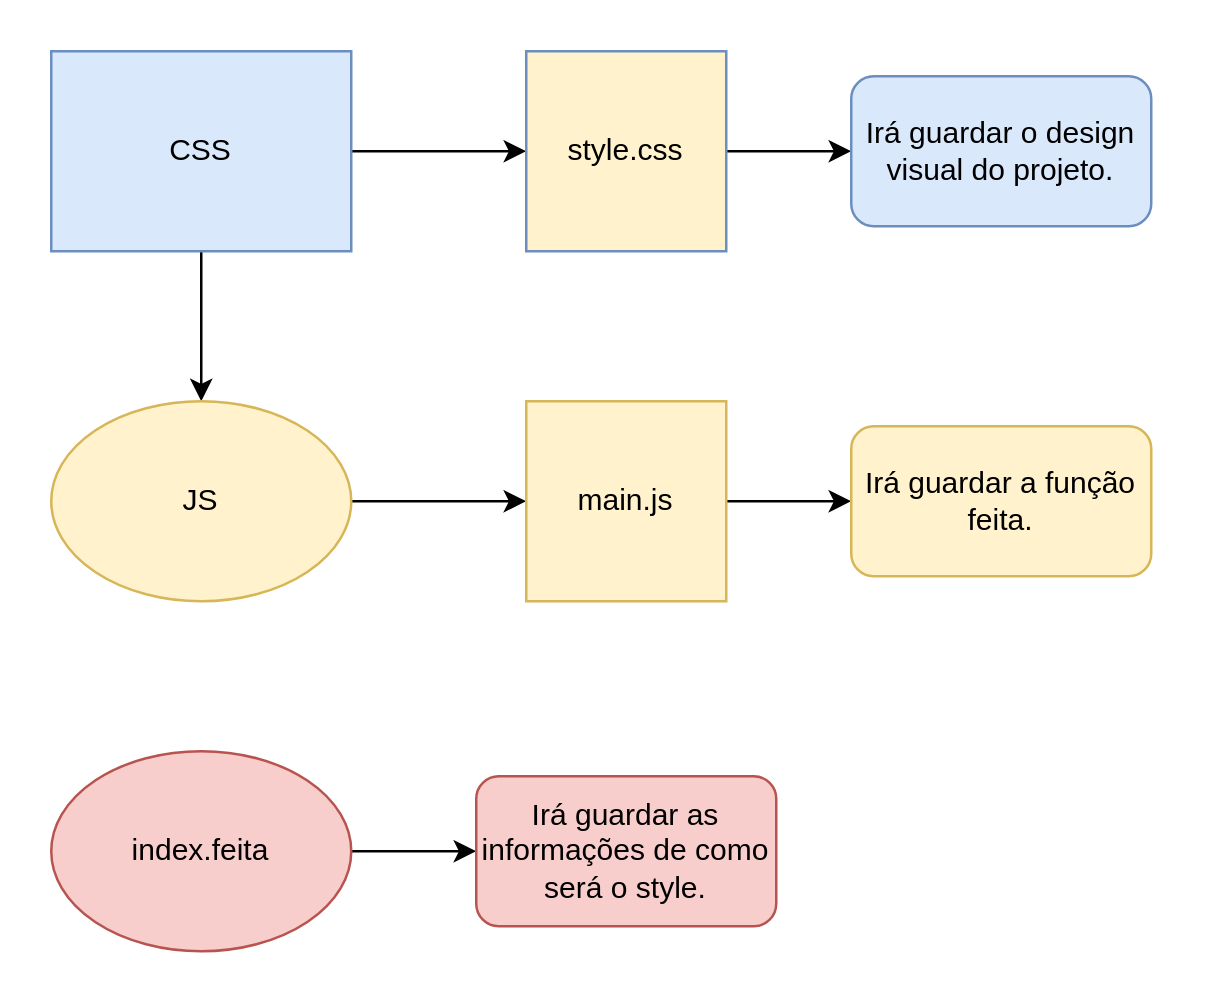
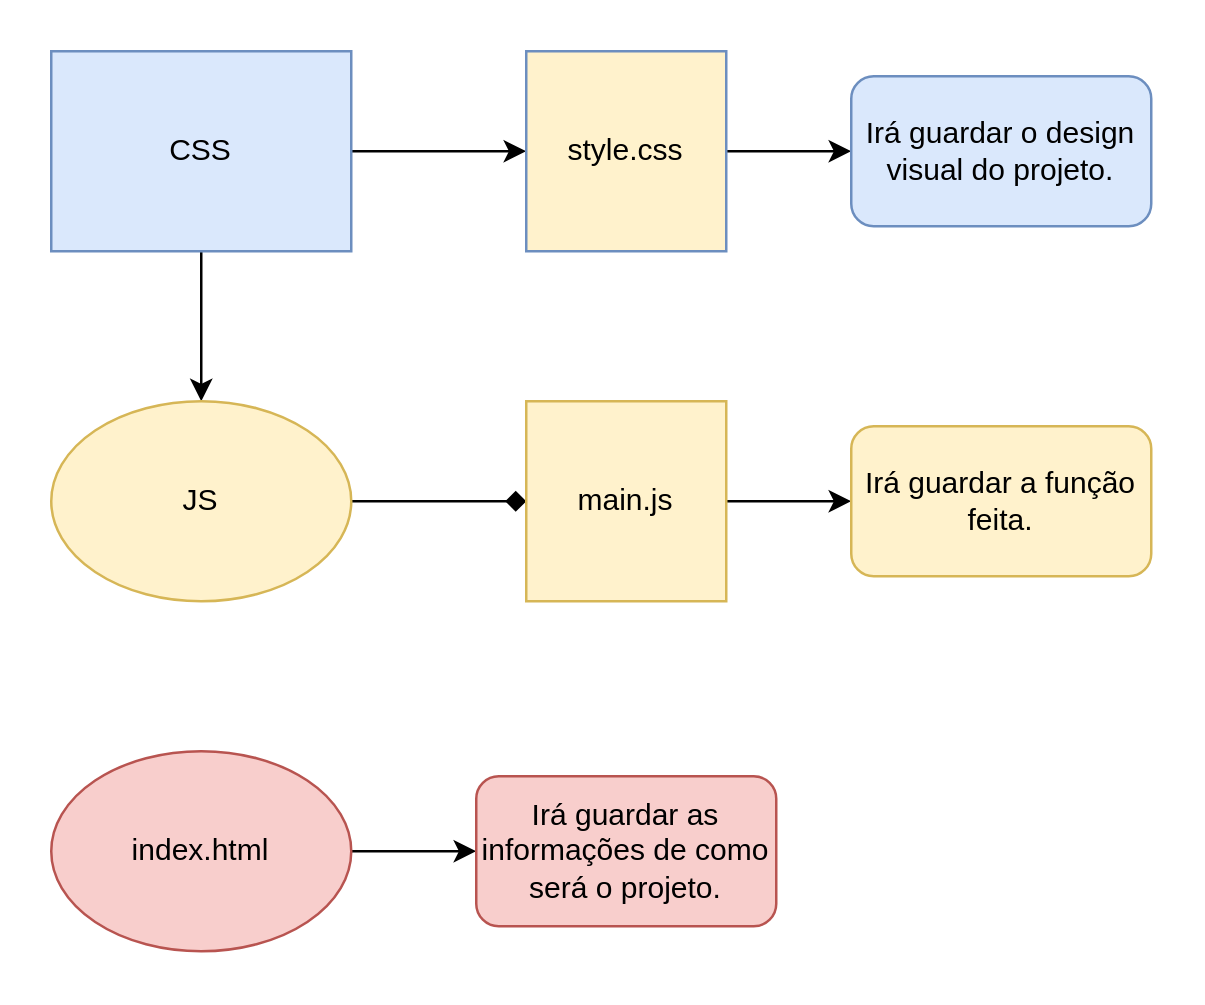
- <mxCell id="7" style="edgeStyle=orthogonalEdgeStyle;rounded=0;orthogonalLoop=1;jettySize=auto;html=1;" edge="1" parent="1" source="8" target="10"><mxGeometry relative="1" as="geometry"><mxPoint x="220" y="200" as="targetPoint" /></mxGeometry></mxCell>
+ <mxCell id="7" style="edgeStyle=orthogonalEdgeStyle;rounded=0;orthogonalLoop=1;jettySize=auto;html=1;endArrow=diamond;" edge="1" parent="1" source="8" target="10"><mxGeometry relative="1" as="geometry"><mxPoint x="220" y="200" as="targetPoint" /></mxGeometry></mxCell>
- <mxCell id="12" value="index.feita" style="ellipse;whiteSpace=wrap;html=1;fillColor=#f8cecc;strokeColor=#b85450;" vertex="1" parent="1"><mxGeometry x="20" y="300" width="120" height="80" as="geometry" /></mxCell>
+ <mxCell id="12" value="index.html" style="ellipse;whiteSpace=wrap;html=1;fillColor=#f8cecc;strokeColor=#b85450;" vertex="1" parent="1"><mxGeometry x="20" y="300" width="120" height="80" as="geometry" /></mxCell>
- <mxCell id="15" value="Irá guardar as informações de como será o style." style="rounded=1;whiteSpace=wrap;html=1;fillColor=#f8cecc;strokeColor=#b85450;" vertex="1" parent="1"><mxGeometry x="190" y="310" width="120" height="60" as="geometry" /></mxCell>
+ <mxCell id="15" value="Irá guardar as informações de como será o projeto." style="rounded=1;whiteSpace=wrap;html=1;fillColor=#f8cecc;strokeColor=#b85450;" vertex="1" parent="1"><mxGeometry x="190" y="310" width="120" height="60" as="geometry" /></mxCell>
